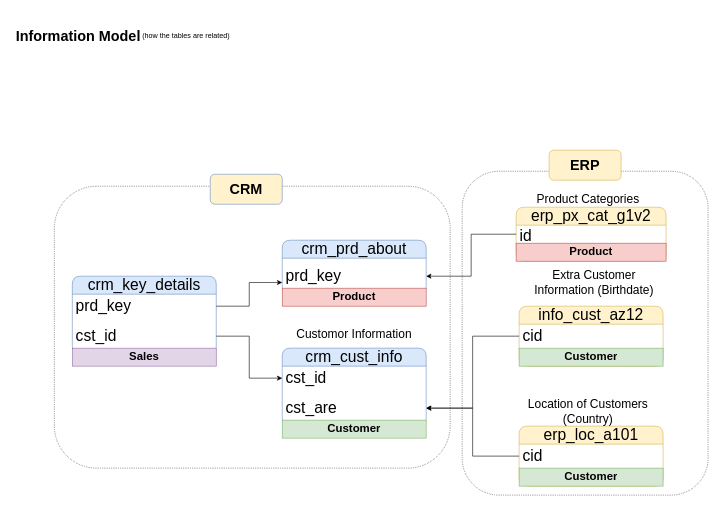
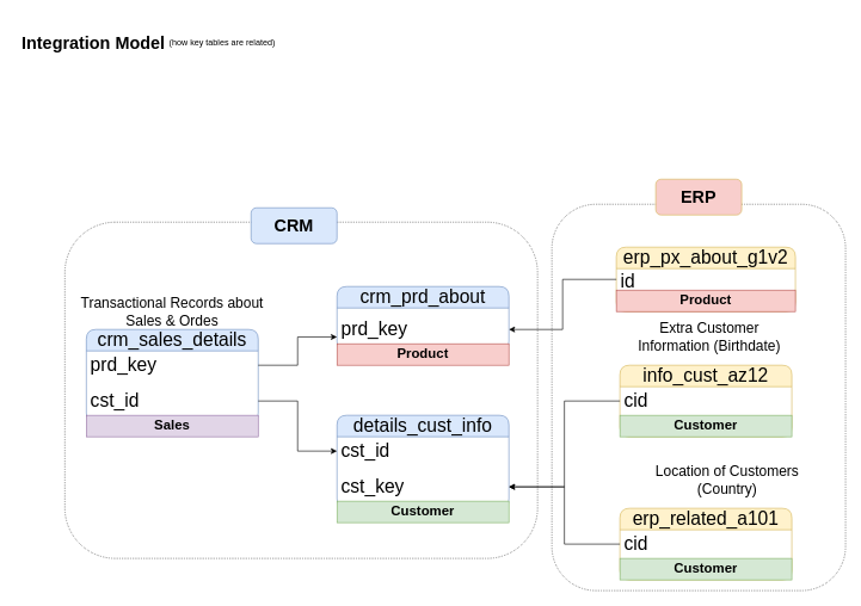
- <mxCell id="4" value="Information Model" style="text;html=1;align=center;verticalAlign=middle;whiteSpace=wrap;rounded=0;fontSize=24;fontStyle=1" vertex="1" parent="1"><mxGeometry x="20" width="220" height="80" as="geometry" y="20" /></mxCell>
+ <mxCell id="4" value="Integration Model" style="text;html=1;align=center;verticalAlign=middle;whiteSpace=wrap;rounded=0;fontSize=24;fontStyle=1" vertex="1" parent="1"><mxGeometry x="20" width="220" height="80" as="geometry" y="20" /></mxCell>
- <mxCell id="5" value="(how the tables are related)" style="text;html=1;align=center;verticalAlign=middle;whiteSpace=wrap;rounded=0;" vertex="1" parent="1"><mxGeometry x="220" y="45" width="180" height="30" as="geometry" /></mxCell>
+ <mxCell id="5" value="(how key tables are related)" style="text;html=1;align=center;verticalAlign=middle;whiteSpace=wrap;rounded=0;" vertex="1" parent="1"><mxGeometry x="220" y="45" width="180" height="30" as="geometry" /></mxCell>
- <mxCell id="34" value="ERP" style="rounded=1;whiteSpace=wrap;html=1;fontSize=24;fontStyle=1;fillColor=#fff2cc;strokeColor=#d6b656;" vertex="1" parent="1"><mxGeometry x="915" y="250" width="120" height="50" as="geometry" /></mxCell>
+ <mxCell id="34" value="ERP" style="rounded=1;whiteSpace=wrap;html=1;fontSize=24;fontStyle=1;fillColor=#f8cecc;strokeColor=#d6b656;" vertex="1" parent="1"><mxGeometry x="915" y="250" width="120" height="50" as="geometry" /></mxCell>
- <mxCell id="33" value="CRM" style="rounded=1;whiteSpace=wrap;html=1;fontSize=24;fontStyle=1;fillColor=#fff2cc;strokeColor=#6c8ebf;" vertex="1" parent="1"><mxGeometry x="350" y="290" width="120" height="50" as="geometry" /></mxCell>
+ <mxCell id="33" value="CRM" style="rounded=1;whiteSpace=wrap;html=1;fontSize=24;fontStyle=1;fillColor=#dae8fc;strokeColor=#6c8ebf;" vertex="1" parent="1"><mxGeometry x="350" y="290" width="120" height="50" as="geometry" /></mxCell>
- <mxCell id="31" value="Product Categories" style="text;html=1;align=center;verticalAlign=middle;whiteSpace=wrap;rounded=0;fontSize=20;" vertex="1" parent="1"><mxGeometry x="860" y="315" width="240" height="30" as="geometry" /></mxCell>
- <mxCell id="28" value="erp_px_cat_g1v2" style="swimlane;fontStyle=0;childLayout=stackLayout;horizontal=1;startSize=30;horizontalStack=0;resizeParent=1;resizeParentMax=0;resizeLast=0;collapsible=1;marginBottom=0;whiteSpace=wrap;html=1;rounded=1;fillColor=#fff2cc;strokeColor=#d6b656;fontSize=26;" vertex="1" parent="1"><mxGeometry x="860" y="345" width="250" height="90" as="geometry" /></mxCell>
+ <mxCell id="28" value="erp_px_about_g1v2" style="swimlane;fontStyle=0;childLayout=stackLayout;horizontal=1;startSize=30;horizontalStack=0;resizeParent=1;resizeParentMax=0;resizeLast=0;collapsible=1;marginBottom=0;whiteSpace=wrap;html=1;rounded=1;fillColor=#fff2cc;strokeColor=#d6b656;fontSize=26;" vertex="1" parent="1"><mxGeometry x="860" y="345" width="250" height="90" as="geometry" /></mxCell>
+ <mxCell id="15" value="Transactional Records about Sales &amp;amp; Ordes" style="text;html=1;align=center;verticalAlign=middle;whiteSpace=wrap;rounded=0;fontSize=20;" vertex="1" parent="1"><mxGeometry x="90" y="420" width="300" height="30" as="geometry" /></mxCell>
- <mxCell id="12" value="crm_key_details" style="swimlane;fontStyle=0;childLayout=stackLayout;horizontal=1;startSize=30;horizontalStack=0;resizeParent=1;resizeParentMax=0;resizeLast=0;collapsible=1;marginBottom=0;whiteSpace=wrap;html=1;rounded=1;fillColor=#dae8fc;strokeColor=#6c8ebf;fontSize=26;" vertex="1" parent="1"><mxGeometry x="120" y="460" width="240" height="130" as="geometry" /></mxCell>
+ <mxCell id="12" value="crm_sales_details" style="swimlane;fontStyle=0;childLayout=stackLayout;horizontal=1;startSize=30;horizontalStack=0;resizeParent=1;resizeParentMax=0;resizeLast=0;collapsible=1;marginBottom=0;whiteSpace=wrap;html=1;rounded=1;fillColor=#dae8fc;strokeColor=#6c8ebf;fontSize=26;" vertex="1" parent="1"><mxGeometry x="120" y="460" width="240" height="130" as="geometry" /></mxCell>
- <mxCell id="9" value="Customor Information" style="text;html=1;align=center;verticalAlign=middle;whiteSpace=wrap;rounded=0;fontSize=20;" vertex="1" parent="1"><mxGeometry x="490" y="540" width="200" height="30" as="geometry" /></mxCell>
- <mxCell id="6" value="crm_cust_info" style="swimlane;fontStyle=0;childLayout=stackLayout;horizontal=1;startSize=30;horizontalStack=0;resizeParent=1;resizeParentMax=0;resizeLast=0;collapsible=1;marginBottom=0;whiteSpace=wrap;html=1;rounded=1;fillColor=#dae8fc;strokeColor=#6c8ebf;fontSize=26;" vertex="1" parent="1"><mxGeometry x="470" y="580" width="240" height="130" as="geometry" /></mxCell>
+ <mxCell id="6" value="details_cust_info" style="swimlane;fontStyle=0;childLayout=stackLayout;horizontal=1;startSize=30;horizontalStack=0;resizeParent=1;resizeParentMax=0;resizeLast=0;collapsible=1;marginBottom=0;whiteSpace=wrap;html=1;rounded=1;fillColor=#dae8fc;strokeColor=#6c8ebf;fontSize=26;" vertex="1" parent="1"><mxGeometry x="470" y="580" width="240" height="130" as="geometry" /></mxCell>
- <mxCell id="8" value="cst_are" style="text;strokeColor=none;fillColor=none;align=left;verticalAlign=middle;spacingLeft=4;spacingRight=4;overflow=hidden;points=[[0,0.5],[1,0.5]];portConstraint=eastwest;rotatable=0;whiteSpace=wrap;html=1;fontSize=26;" vertex="1" parent="6"><mxGeometry y="70" width="240" height="60" as="geometry" /></mxCell>
+ <mxCell id="8" value="cst_key" style="text;strokeColor=none;fillColor=none;align=left;verticalAlign=middle;spacingLeft=4;spacingRight=4;overflow=hidden;points=[[0,0.5],[1,0.5]];portConstraint=eastwest;rotatable=0;whiteSpace=wrap;html=1;fontSize=26;" vertex="1" parent="6"><mxGeometry y="70" width="240" height="60" as="geometry" /></mxCell>
- <mxCell id="26" value="Location of Customers (Country)" style="text;html=1;align=center;verticalAlign=middle;whiteSpace=wrap;rounded=0;fontSize=20;" vertex="1" parent="1"><mxGeometry x="860" y="670" width="240" height="30" as="geometry" /></mxCell>
+ <mxCell id="26" value="Location of Customers (Country)" style="text;html=1;align=center;verticalAlign=middle;whiteSpace=wrap;rounded=0;fontSize=20;" vertex="1" parent="1"><mxGeometry x="895" y="655" width="240" height="30" as="geometry" /></mxCell>
- <mxCell id="23" value="erp_loc_a101" style="swimlane;fontStyle=0;childLayout=stackLayout;horizontal=1;startSize=30;horizontalStack=0;resizeParent=1;resizeParentMax=0;resizeLast=0;collapsible=1;marginBottom=0;whiteSpace=wrap;html=1;rounded=1;fillColor=#fff2cc;strokeColor=#d6b656;fontSize=26;" vertex="1" parent="1"><mxGeometry x="865" y="710" width="240" height="100" as="geometry" /></mxCell>
+ <mxCell id="23" value="erp_related_a101" style="swimlane;fontStyle=0;childLayout=stackLayout;horizontal=1;startSize=30;horizontalStack=0;resizeParent=1;resizeParentMax=0;resizeLast=0;collapsible=1;marginBottom=0;whiteSpace=wrap;html=1;rounded=1;fillColor=#fff2cc;strokeColor=#d6b656;fontSize=26;" vertex="1" parent="1"><mxGeometry x="865" y="710" width="240" height="100" as="geometry" /></mxCell>
